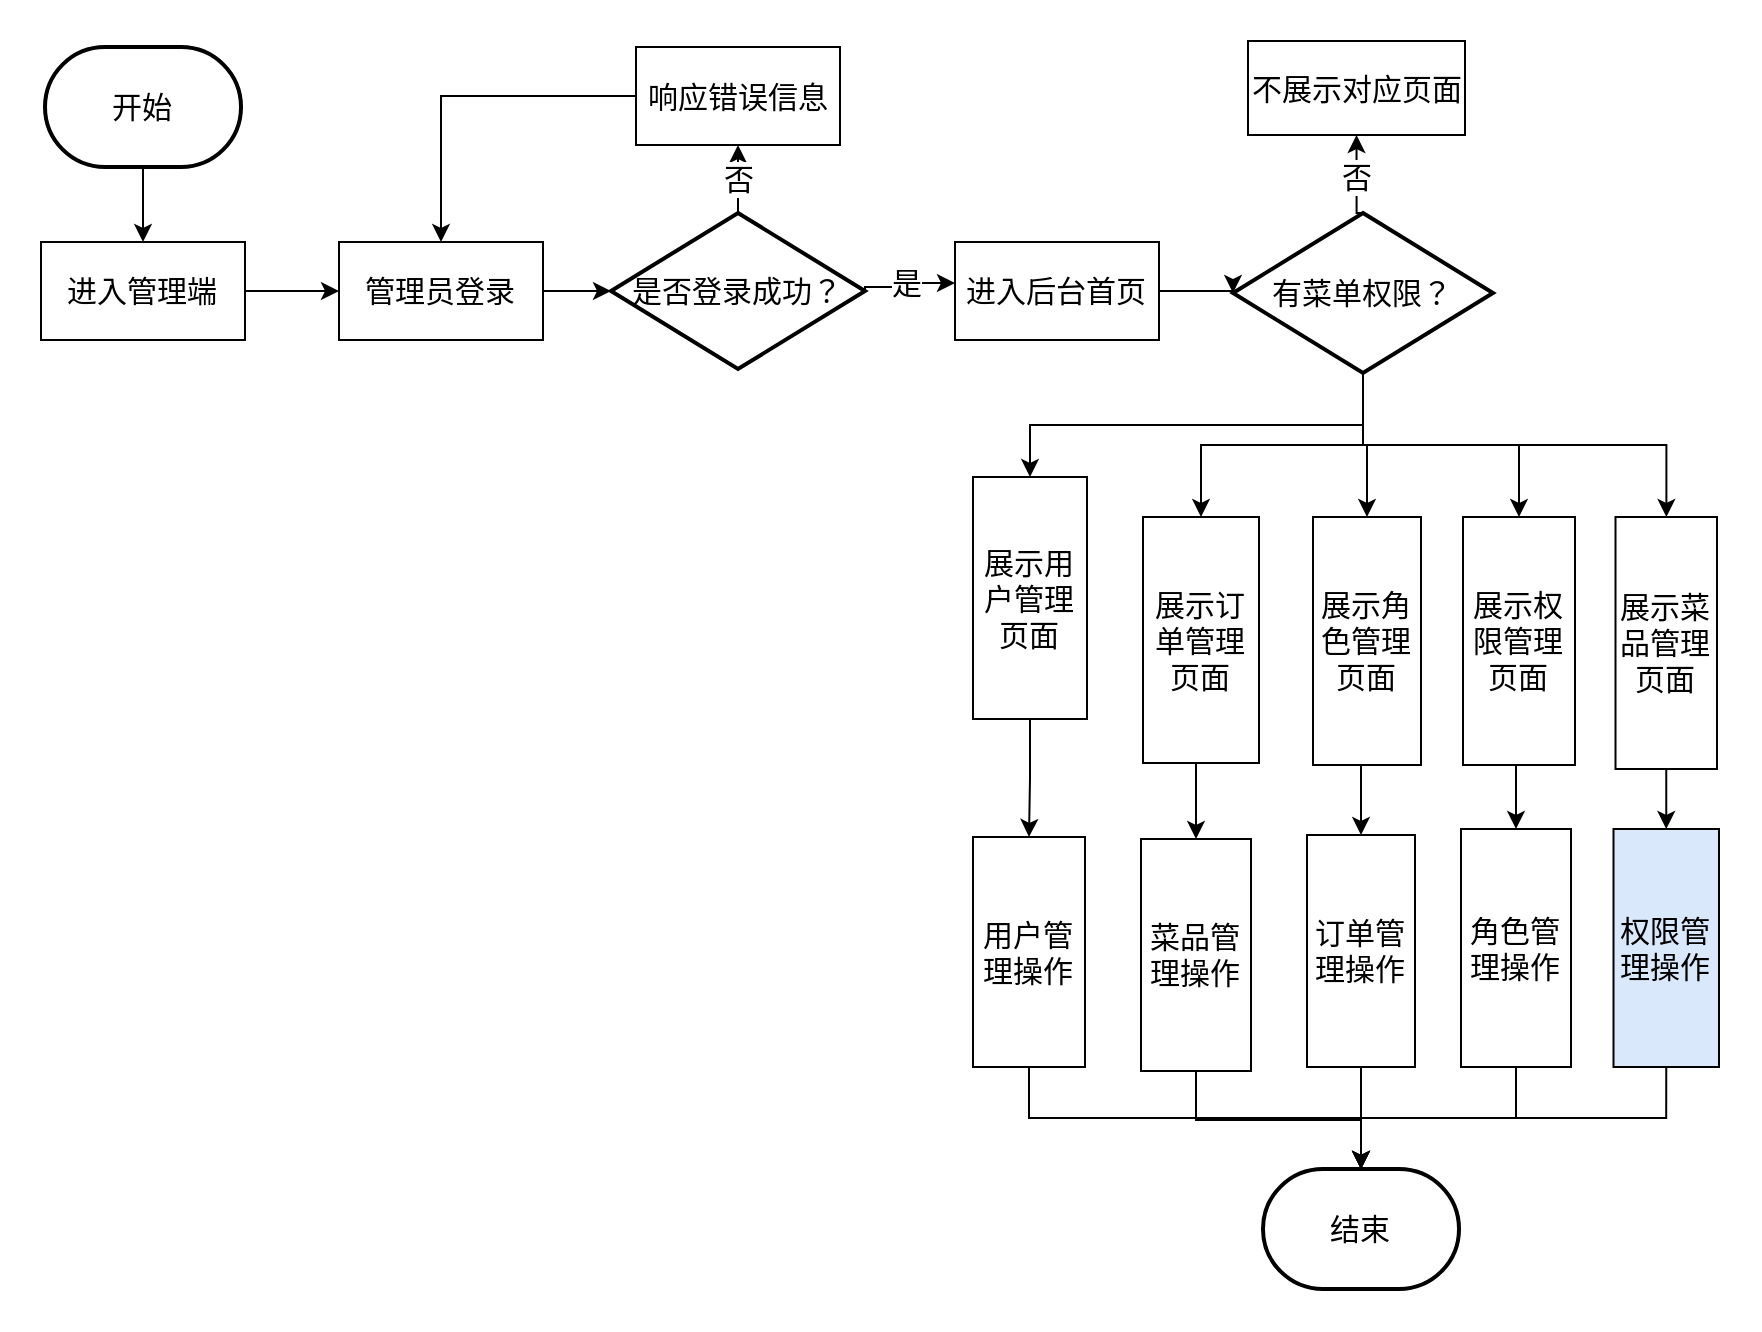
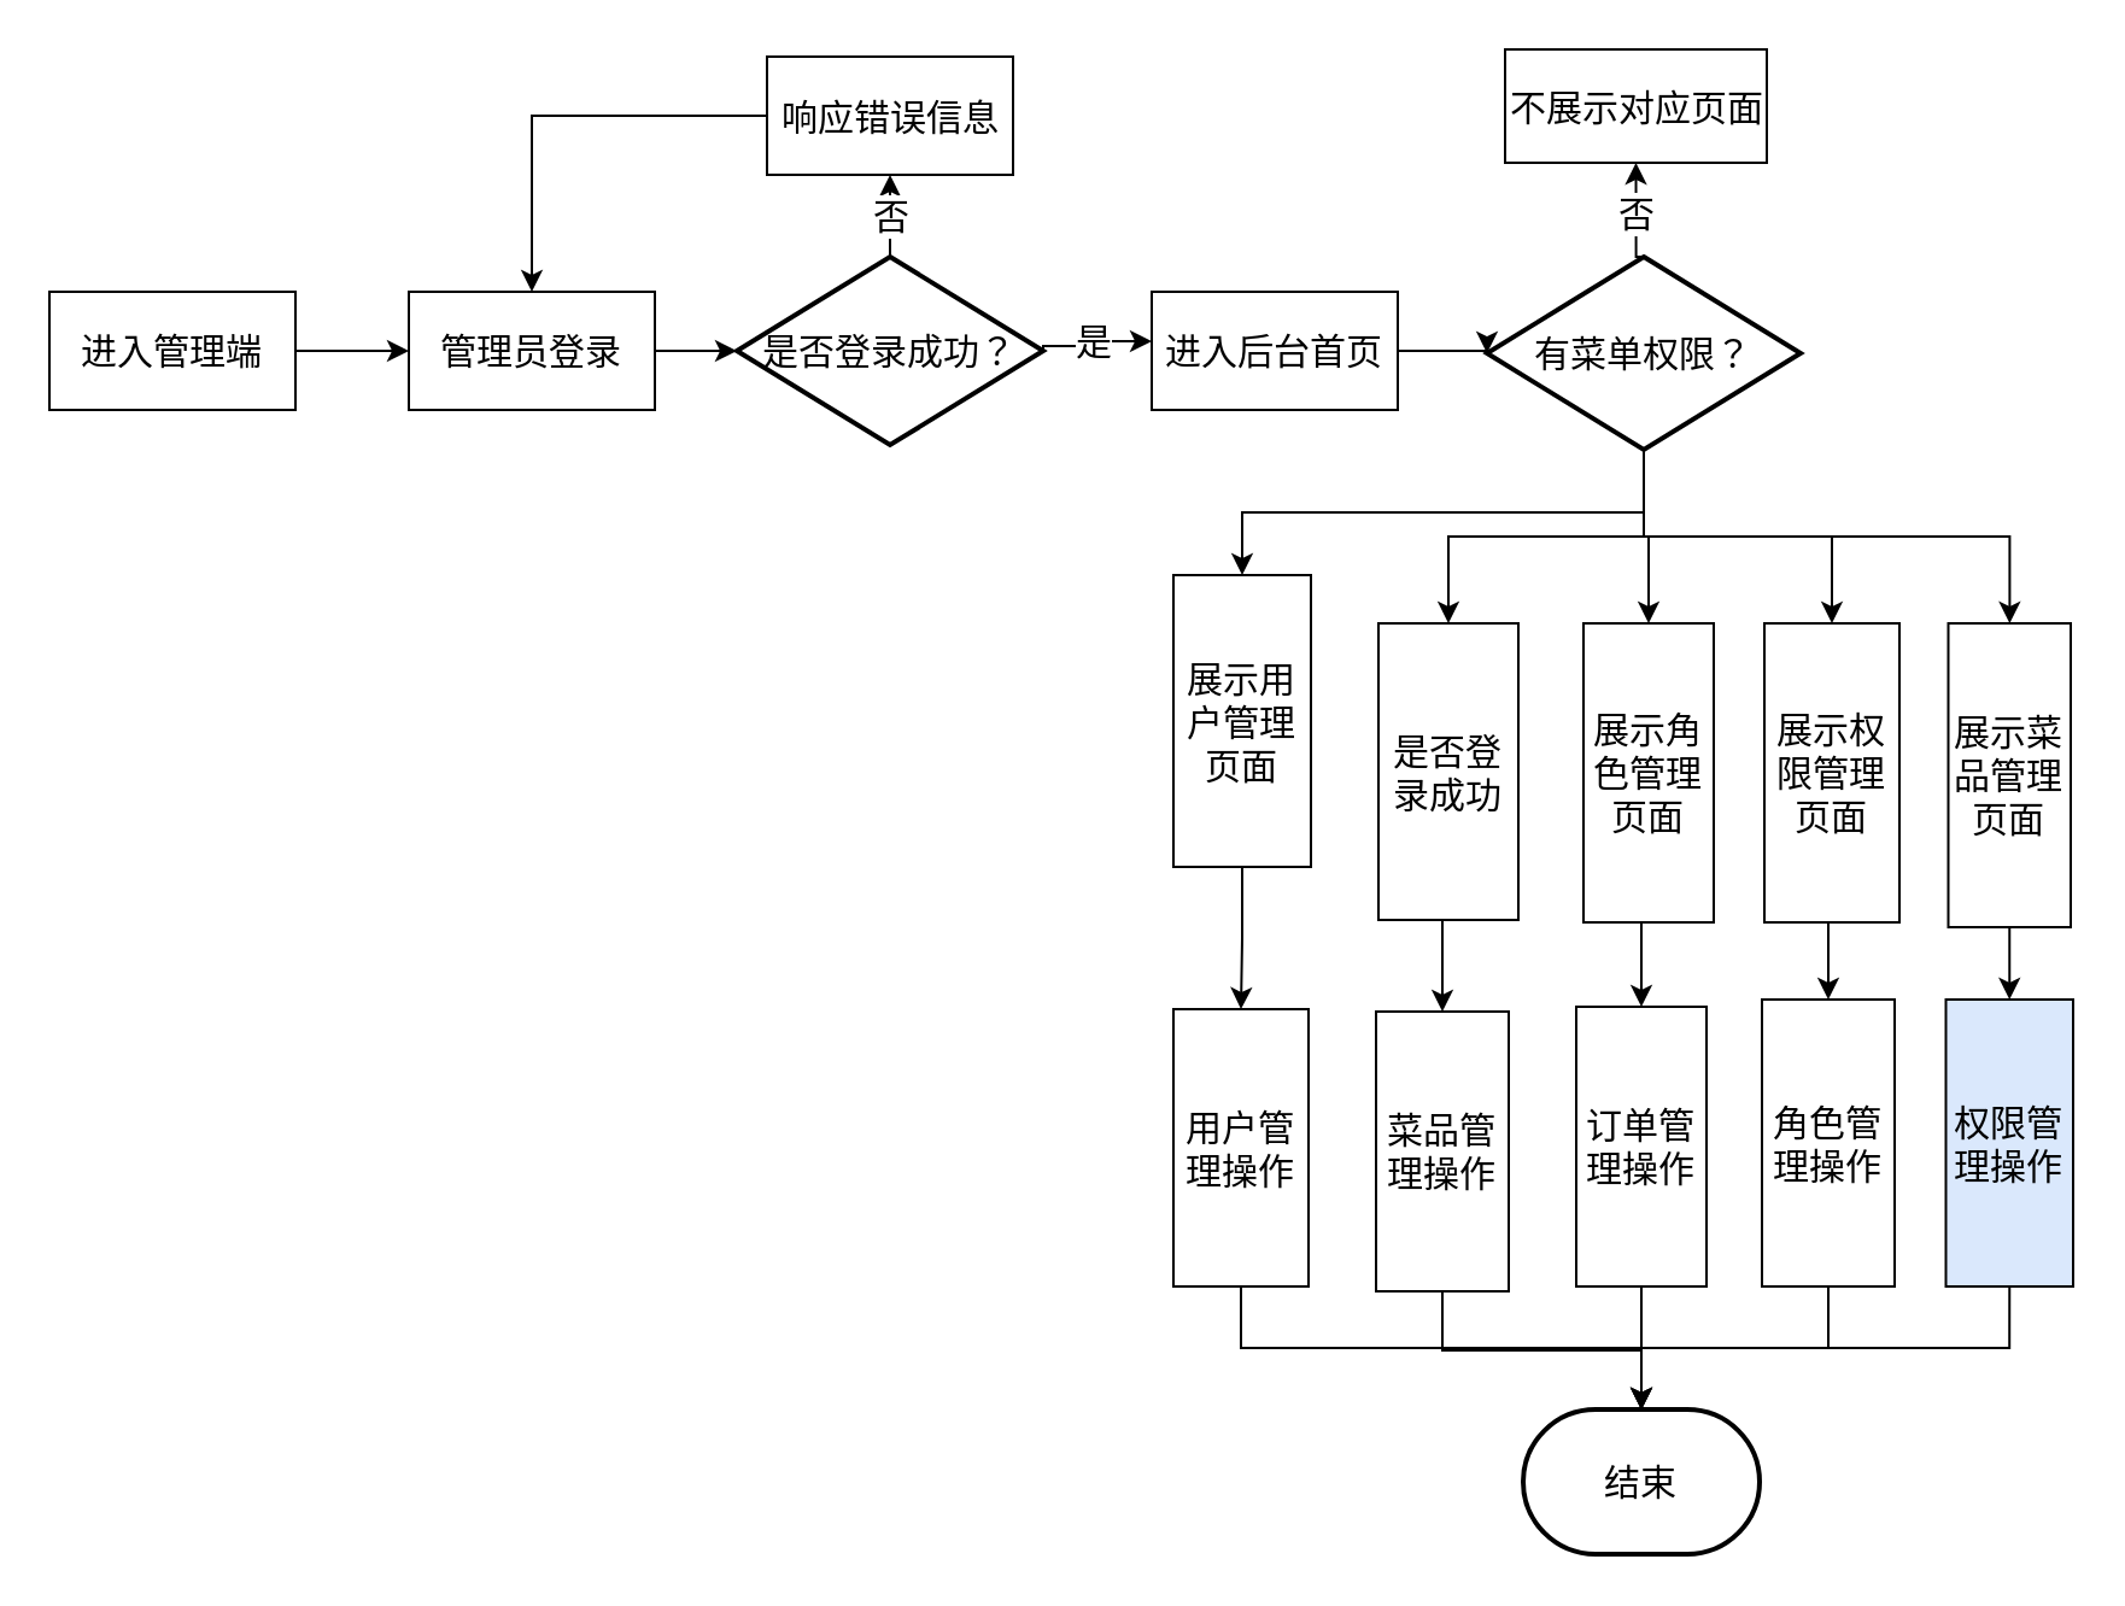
- <mxCell id="3" value="开始" style="strokeWidth=2;html=1;shape=mxgraph.flowchart.terminator;whiteSpace=wrap;fontSize=15;" vertex="1" parent="1"><mxGeometry x="22" y="23" width="98" height="60" as="geometry" /></mxCell>
- <mxCell id="2" style="edgeStyle=orthogonalEdgeStyle;rounded=0;orthogonalLoop=1;jettySize=auto;html=1;exitX=0.5;exitY=1;exitDx=0;exitDy=0;exitPerimeter=0;" edge="1" parent="1" source="3" target="5"><mxGeometry relative="1" as="geometry" /></mxCell>
- <mxCell id="28" value="展示订单管理页面" style="rounded=0;whiteSpace=wrap;html=1;fontSize=15;" vertex="1" parent="1"><mxGeometry x="571" y="258" width="58" height="123" as="geometry" /></mxCell>
+ <mxCell id="28" value="是否登录成功" style="rounded=0;whiteSpace=wrap;html=1;fontSize=15;" vertex="1" parent="1"><mxGeometry x="571" y="258" width="58" height="123" as="geometry" /></mxCell>
